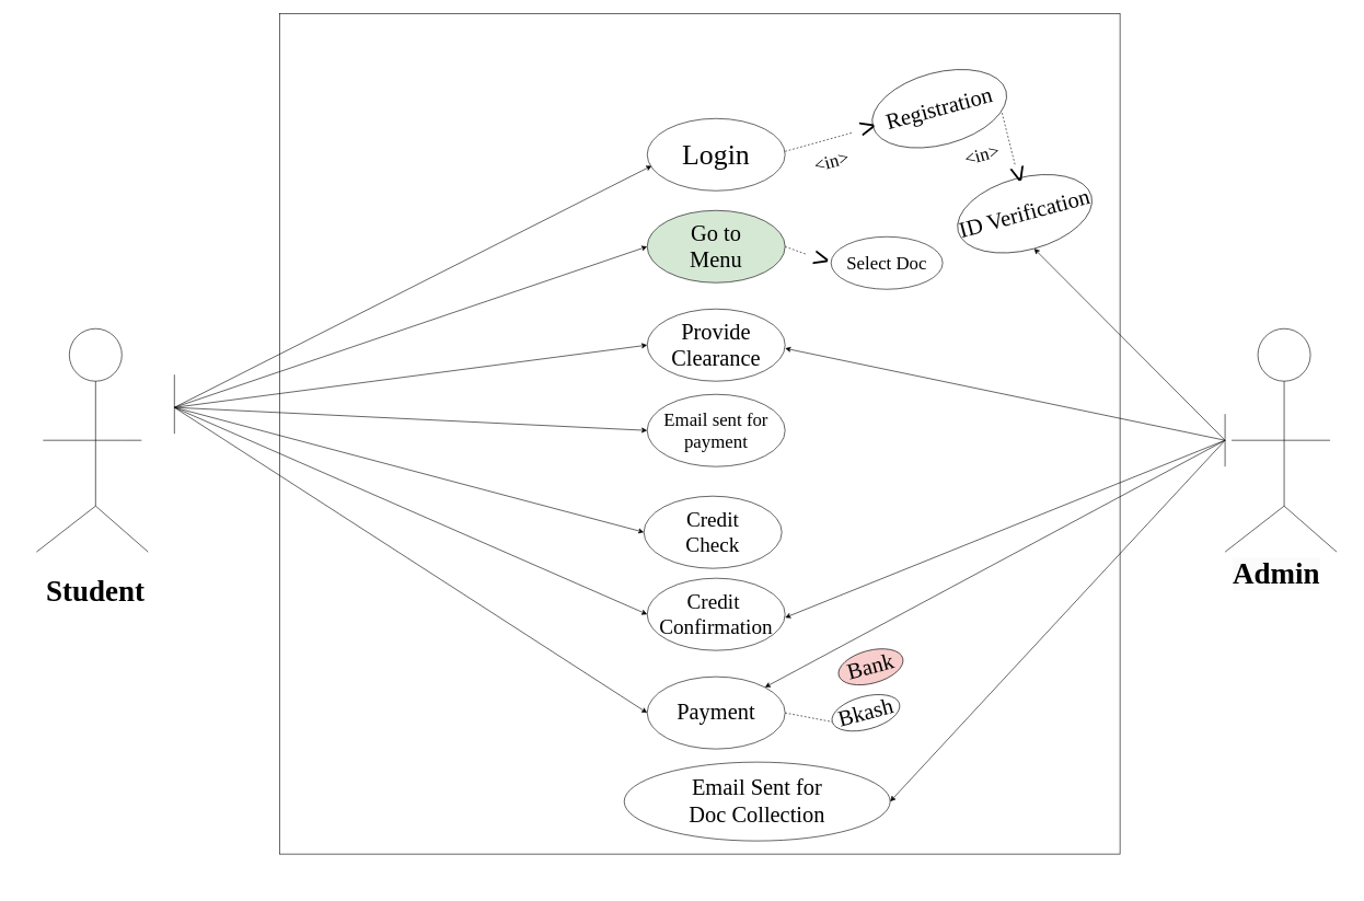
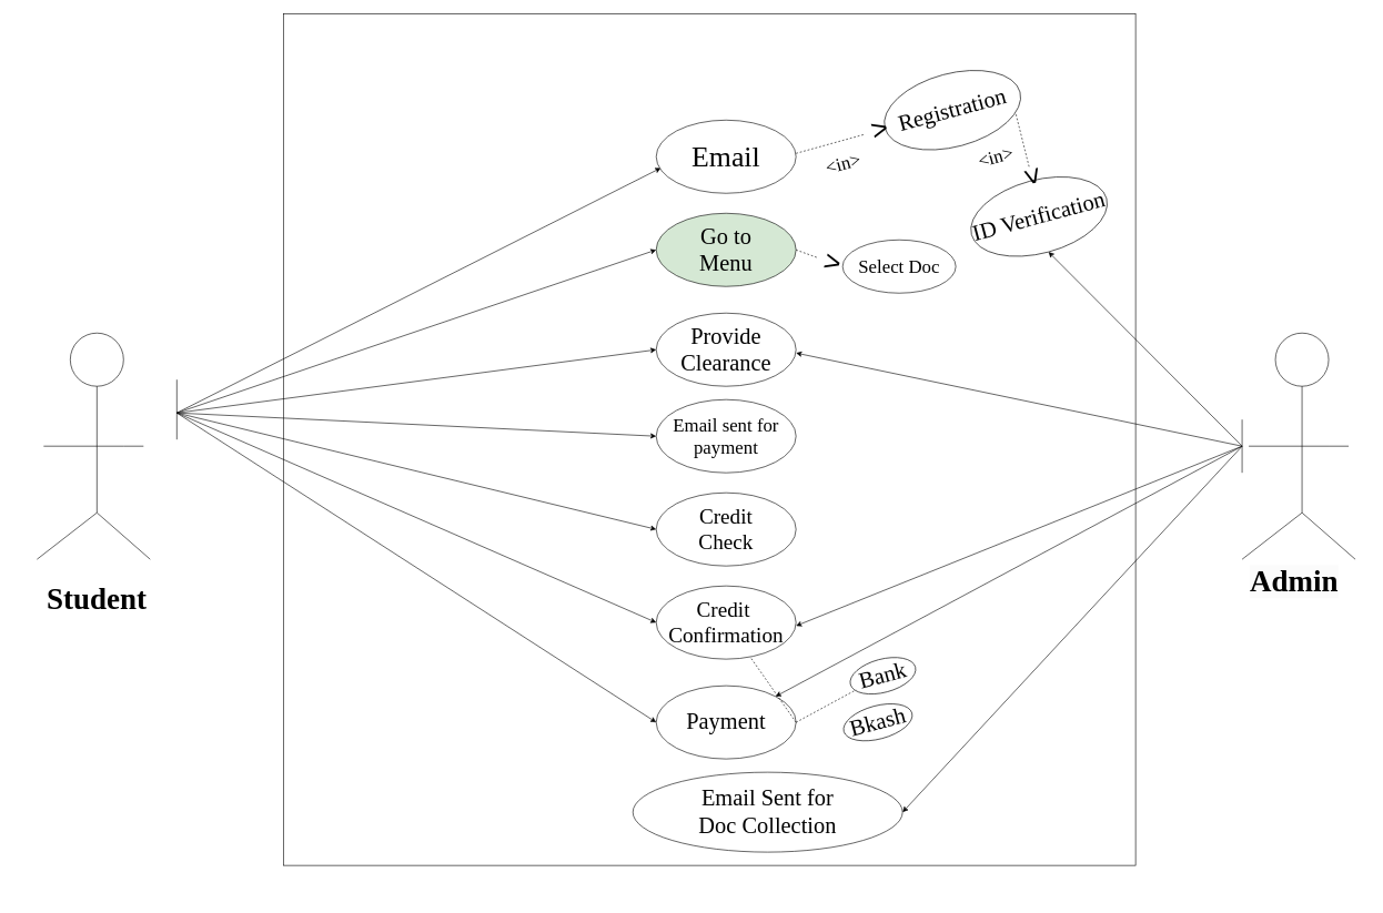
- <mxCell id="17" value="&lt;font face=&quot;Times New Roman&quot; style=&quot;font-size: 43px;&quot;&gt;Login&lt;/font&gt;" style="ellipse;whiteSpace=wrap;html=1;" parent="1" vertex="1"><mxGeometry x="985" y="180" width="210" height="110" as="geometry" /></mxCell>
+ <mxCell id="17" value="&lt;font face=&quot;Times New Roman&quot; style=&quot;font-size: 43px;&quot;&gt;Email&lt;/font&gt;" style="ellipse;whiteSpace=wrap;html=1;" parent="1" vertex="1"><mxGeometry x="985" y="180" width="210" height="110" as="geometry" /></mxCell>
- <mxCell id="25" value="&lt;font face=&quot;Times New Roman&quot; style=&quot;&quot;&gt;&lt;font style=&quot;font-size: 32px;&quot;&gt;Credit&lt;br&gt;&lt;/font&gt;&lt;font style=&quot;font-size: 32px;&quot;&gt;Check&lt;/font&gt;&lt;br&gt;&lt;/font&gt;" style="ellipse;whiteSpace=wrap;html=1;" vertex="1" parent="1"><mxGeometry x="980" y="755" width="210" height="110" as="geometry" /></mxCell>
+ <mxCell id="25" value="&lt;font face=&quot;Times New Roman&quot; style=&quot;&quot;&gt;&lt;font style=&quot;font-size: 32px;&quot;&gt;Credit&lt;br&gt;&lt;/font&gt;&lt;font style=&quot;font-size: 32px;&quot;&gt;Check&lt;/font&gt;&lt;br&gt;&lt;/font&gt;" style="ellipse;whiteSpace=wrap;html=1;" vertex="1" parent="1"><mxGeometry x="985" y="740" width="210" height="110" as="geometry" /></mxCell>
- <mxCell id="56" value="&lt;font face=&quot;Times New Roman&quot; style=&quot;font-size: 34px;&quot;&gt;Bank&lt;br&gt;&lt;/font&gt;" style="ellipse;whiteSpace=wrap;html=1;rotation=-15;fillColor=#f8cecc;" vertex="1" parent="1"><mxGeometry x="1275" y="990" width="101" height="50" as="geometry" /></mxCell>
+ <mxCell id="56" value="&lt;font face=&quot;Times New Roman&quot; style=&quot;font-size: 34px;&quot;&gt;Bank&lt;br&gt;&lt;/font&gt;" style="ellipse;whiteSpace=wrap;html=1;rotation=-15;" vertex="1" parent="1"><mxGeometry x="1275" y="990" width="101" height="50" as="geometry" /></mxCell>
+ <mxCell id="59" value="" style="endArrow=none;dashed=1;html=1;rounded=0;entryX=0.058;entryY=0.701;entryDx=0;entryDy=0;entryPerimeter=0;exitX=1;exitY=0.5;exitDx=0;exitDy=0;" edge="1" parent="1" source="27" target="56"><mxGeometry width="50" height="50" relative="1" as="geometry"><mxPoint x="1215" y="1160" as="sourcePoint" /><mxPoint x="1265" y="1110" as="targetPoint" /><Array as="points" /></mxGeometry></mxCell>
- <mxCell id="60" value="" style="endArrow=none;dashed=1;html=1;rounded=0;exitX=1;exitY=0.5;exitDx=0;exitDy=0;entryX=0;entryY=0.5;entryDx=0;entryDy=0;" edge="1" parent="1" source="27" target="58"><mxGeometry width="50" height="50" relative="1" as="geometry"><mxPoint x="1215" y="1160" as="sourcePoint" /><mxPoint x="1265" y="1110" as="targetPoint" /></mxGeometry></mxCell>
+ <mxCell id="60" value="" style="endArrow=none;dashed=1;html=1;rounded=0;exitX=1;exitY=0.5;exitDx=0;exitDy=0;" edge="1" parent="1" source="27" target="26"><mxGeometry width="50" height="50" relative="1" as="geometry"><mxPoint x="1215" y="1160" as="sourcePoint" /><mxPoint x="1265" y="1110" as="targetPoint" /></mxGeometry></mxCell>
